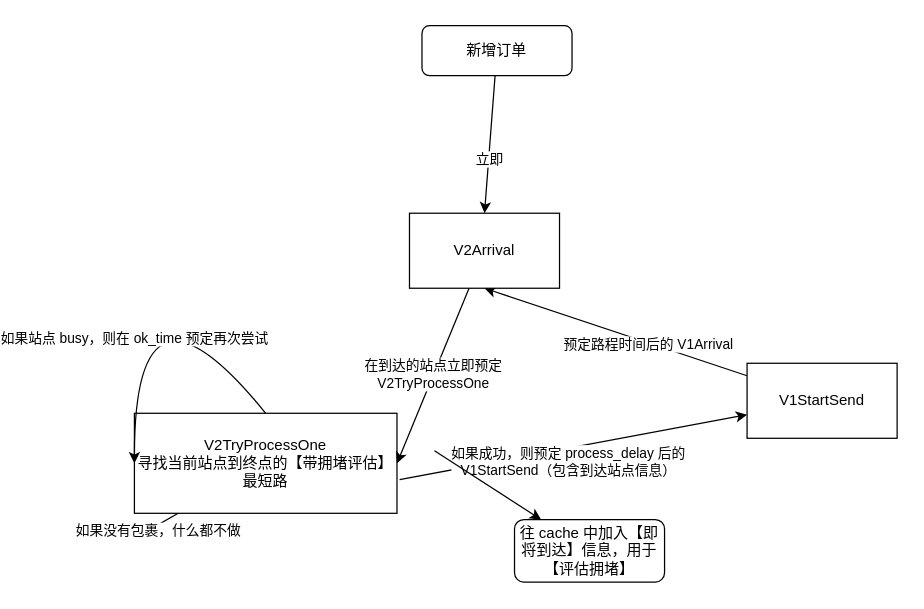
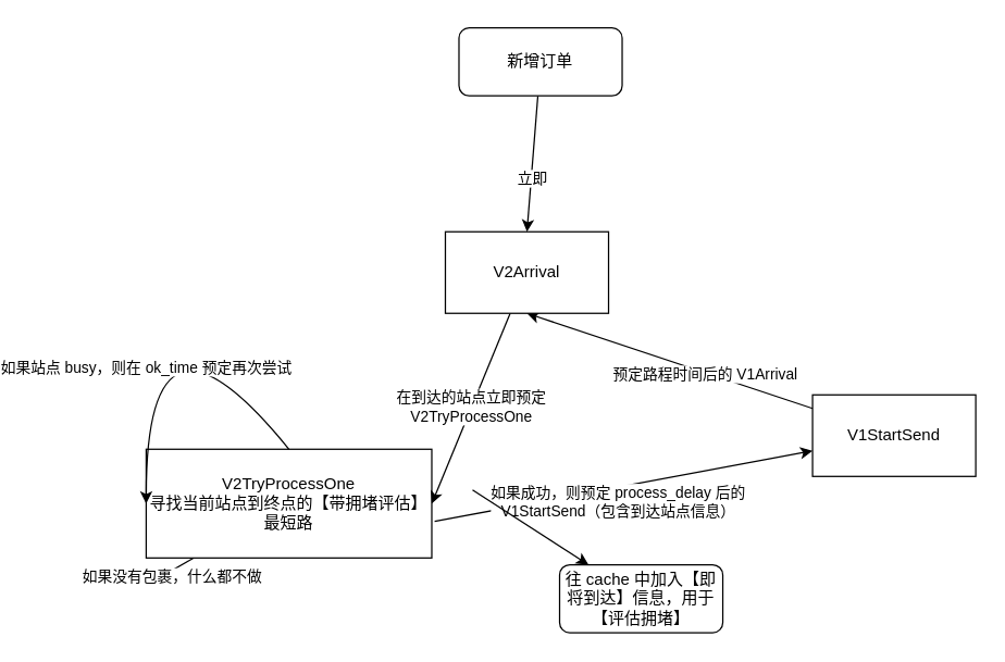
- <mxCell id="17" value="新增订单" style="rounded=1;whiteSpace=wrap;html=1;" parent="1" vertex="1"><mxGeometry x="250" y="20" width="120" height="40" as="geometry" /></mxCell>
+ <mxCell id="17" value="新增订单" style="rounded=1;whiteSpace=wrap;html=1;" parent="1" vertex="1"><mxGeometry x="250" y="20" width="120" height="50" as="geometry" /></mxCell>
